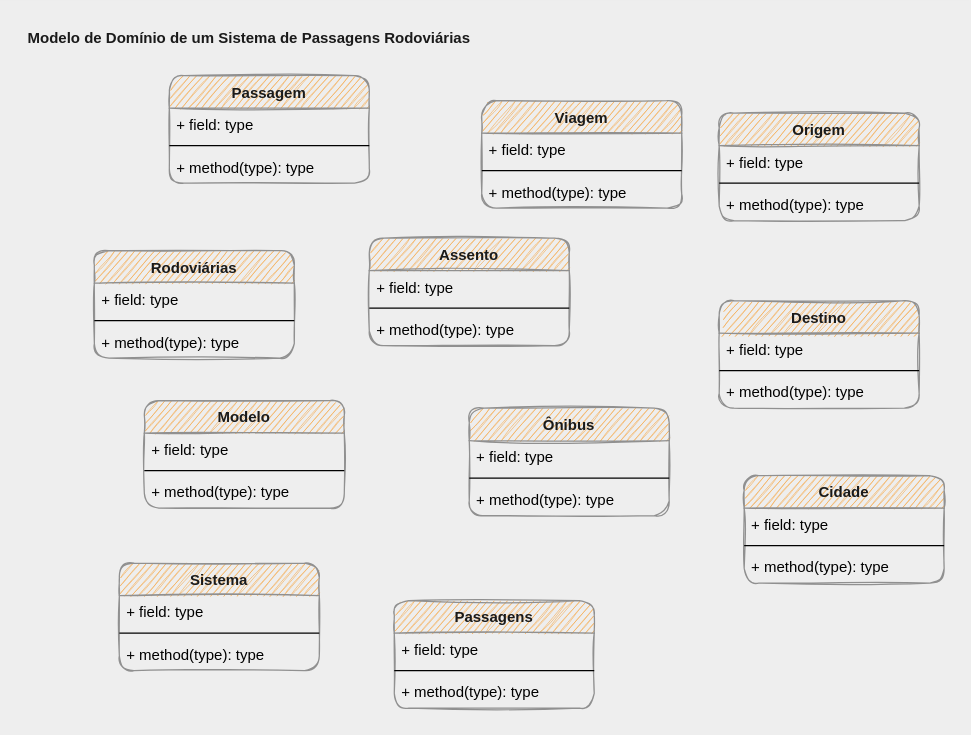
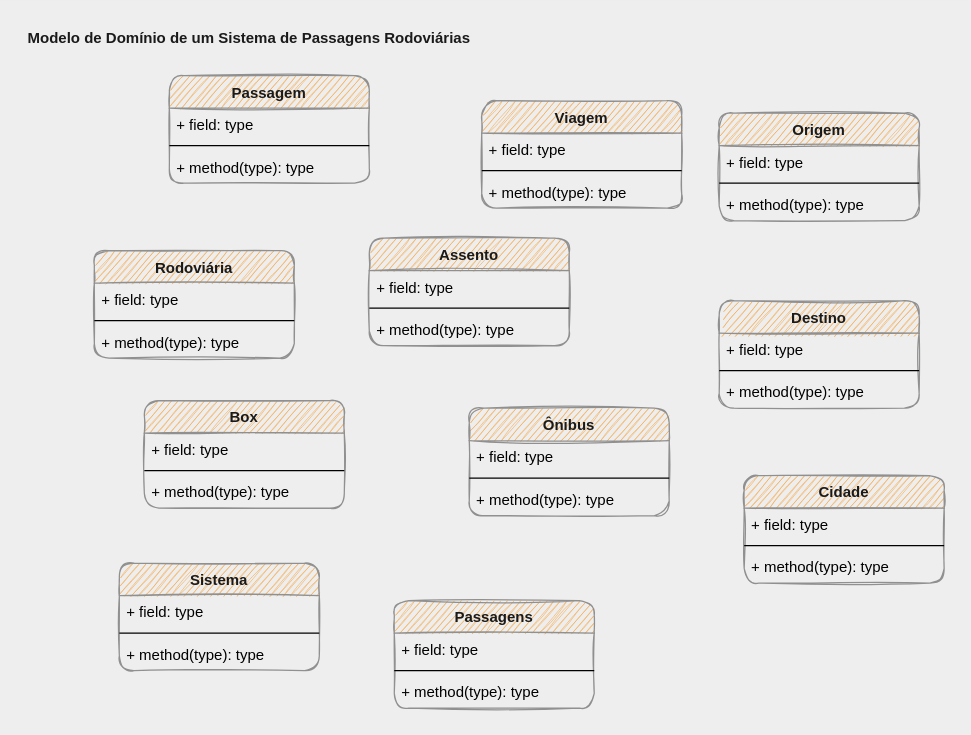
- <mxCell id="23" value="Rodoviárias" style="swimlane;fontStyle=1;align=center;verticalAlign=top;childLayout=stackLayout;horizontal=1;startSize=26;horizontalStack=0;resizeParent=1;resizeParentMax=0;resizeLast=0;collapsible=1;marginBottom=0;rounded=1;sketch=1;strokeColor=#909090;fillColor=#F5AB50;fontColor=#1A1A1A;" parent="1" vertex="1"><mxGeometry x="75" y="200" width="160" height="86" as="geometry" /></mxCell>
+ <mxCell id="23" value="Rodoviária" style="swimlane;fontStyle=1;align=center;verticalAlign=top;childLayout=stackLayout;horizontal=1;startSize=26;horizontalStack=0;resizeParent=1;resizeParentMax=0;resizeLast=0;collapsible=1;marginBottom=0;rounded=1;sketch=1;strokeColor=#909090;fillColor=#F5AB50;fontColor=#1A1A1A;" parent="1" vertex="1"><mxGeometry x="75" y="200" width="160" height="86" as="geometry" /></mxCell>
- <mxCell id="35" value="Modelo" style="swimlane;fontStyle=1;align=center;verticalAlign=top;childLayout=stackLayout;horizontal=1;startSize=26;horizontalStack=0;resizeParent=1;resizeParentMax=0;resizeLast=0;collapsible=1;marginBottom=0;rounded=1;sketch=1;strokeColor=#909090;fillColor=#F5AB50;fontColor=#1A1A1A;" parent="1" vertex="1"><mxGeometry x="115" y="320" width="160" height="86" as="geometry" /></mxCell>
+ <mxCell id="35" value="Box" style="swimlane;fontStyle=1;align=center;verticalAlign=top;childLayout=stackLayout;horizontal=1;startSize=26;horizontalStack=0;resizeParent=1;resizeParentMax=0;resizeLast=0;collapsible=1;marginBottom=0;rounded=1;sketch=1;strokeColor=#909090;fillColor=#F5AB50;fontColor=#1A1A1A;" parent="1" vertex="1"><mxGeometry x="115" y="320" width="160" height="86" as="geometry" /></mxCell>
